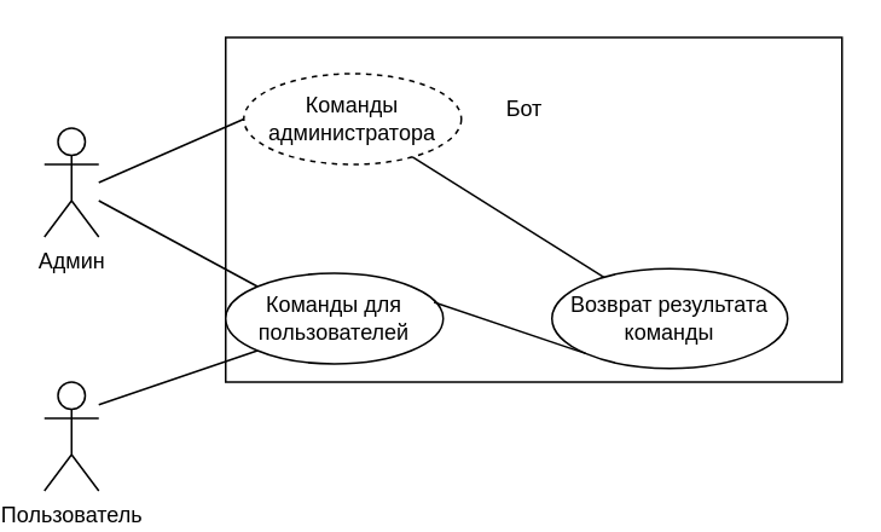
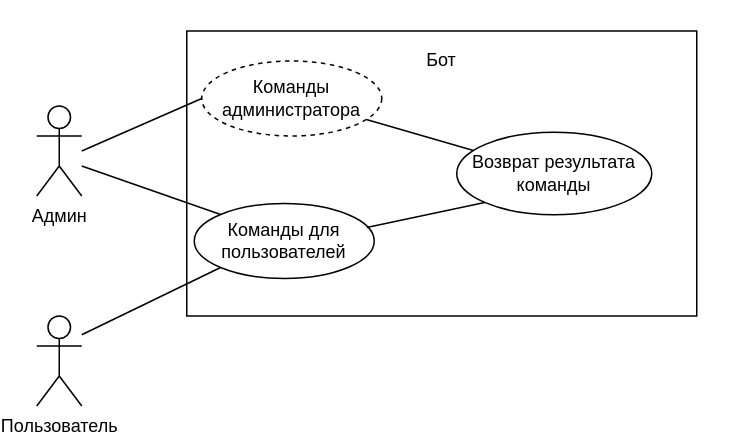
- <mxCell id="10" value="Бот&lt;br&gt;" style="text;html=1;strokeColor=none;fillColor=none;align=center;verticalAlign=middle;whiteSpace=wrap;rounded=0;" vertex="1" parent="1"><mxGeometry x="265" y="50" width="40" height="20" as="geometry" /></mxCell>
+ <mxCell id="10" value="Бот&lt;br&gt;" style="text;html=1;strokeColor=none;fillColor=none;align=center;verticalAlign=middle;whiteSpace=wrap;rounded=0;" vertex="1" parent="1"><mxGeometry x="270" y="30" width="40" height="20" as="geometry" /></mxCell>
- <mxCell id="5" value="Команды для пользователей" style="ellipse;whiteSpace=wrap;html=1;" vertex="1" parent="1"><mxGeometry x="120" y="150" width="120" height="50" as="geometry" /></mxCell>
+ <mxCell id="5" value="Команды для пользователей" style="ellipse;whiteSpace=wrap;html=1;" vertex="1" parent="1"><mxGeometry x="125" y="135" width="120" height="50" as="geometry" /></mxCell>
- <mxCell id="11" value="Возврат результата команды" style="ellipse;whiteSpace=wrap;html=1;" vertex="1" parent="1"><mxGeometry x="300" y="147.5" width="130" height="55" as="geometry" /></mxCell>
+ <mxCell id="11" value="Возврат результата команды" style="ellipse;whiteSpace=wrap;html=1;" vertex="1" parent="1"><mxGeometry x="300" y="87.5" width="130" height="55" as="geometry" /></mxCell>
